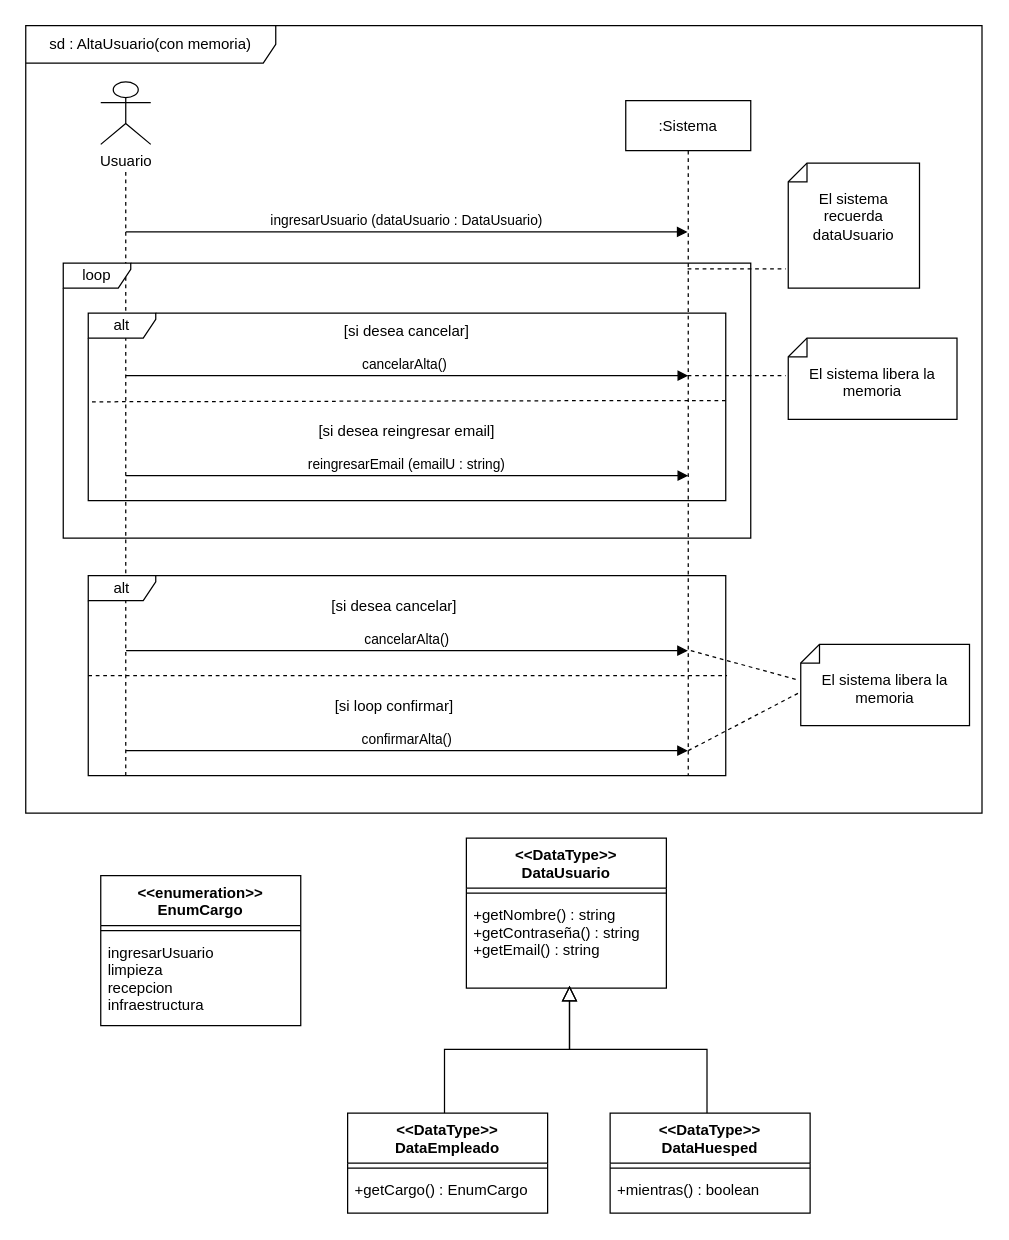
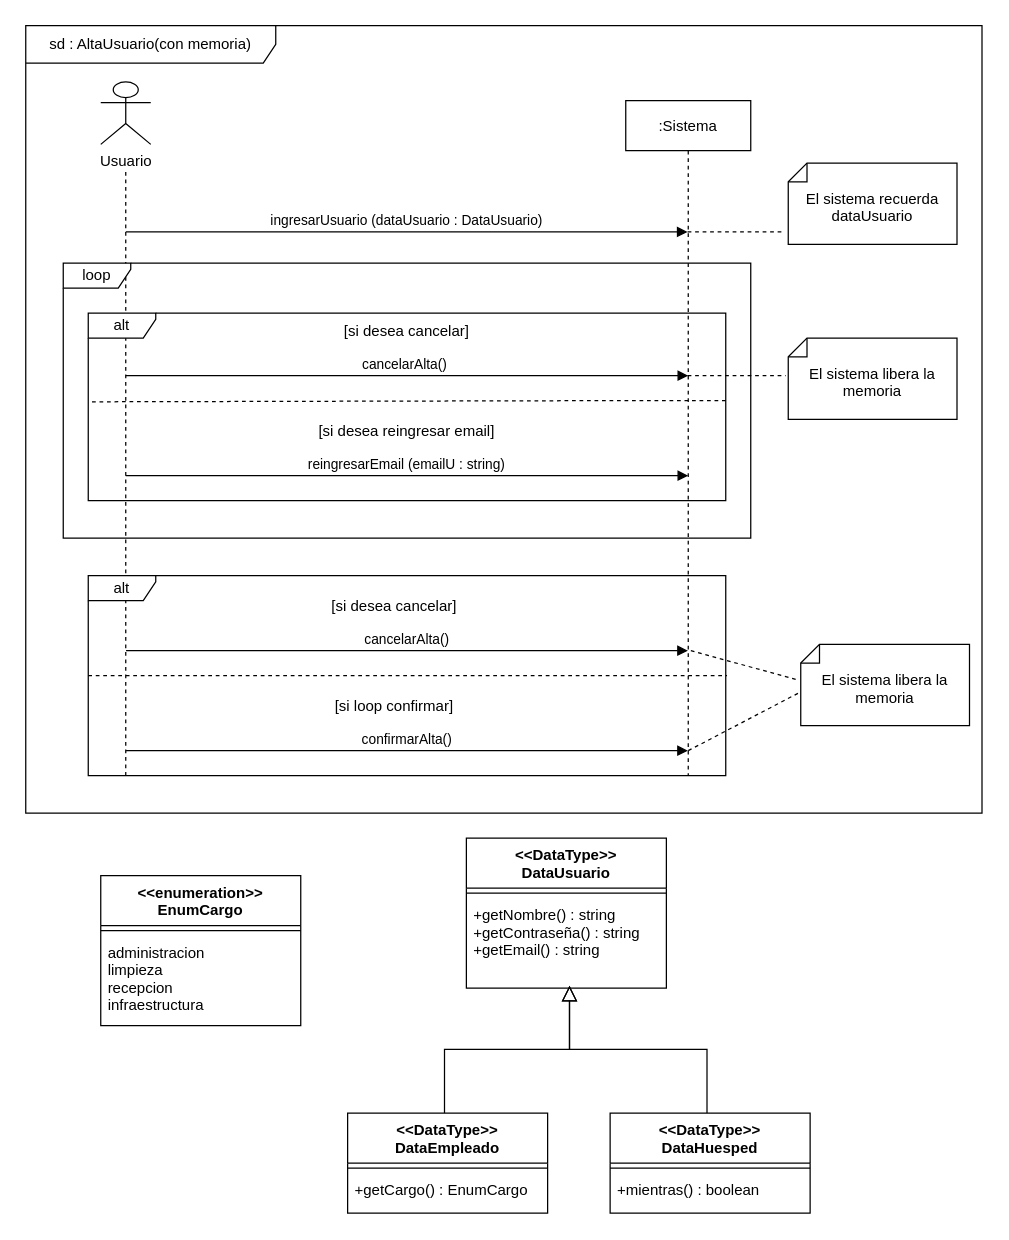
- <mxCell id="9" value="El sistema recuerda dataUsuario" style="shape=note2;boundedLbl=1;whiteSpace=wrap;html=1;size=15;verticalAlign=top;align=center;flipV=0;flipH=1;" vertex="1" parent="1"><mxGeometry x="630" y="130" width="105" height="100" as="geometry" /></mxCell>
+ <mxCell id="9" value="El sistema recuerda dataUsuario" style="shape=note2;boundedLbl=1;whiteSpace=wrap;html=1;size=15;verticalAlign=top;align=center;flipV=0;flipH=1;" vertex="1" parent="1"><mxGeometry x="630" y="130" width="135" height="65" as="geometry" /></mxCell>
- <mxCell id="14" value="ingresarUsuario&#10;limpieza&#10;recepcion&#10;infraestructura" style="text;strokeColor=none;fillColor=none;align=left;verticalAlign=top;spacingLeft=4;spacingRight=4;overflow=hidden;rotatable=0;points=[[0,0.5],[1,0.5]];portConstraint=eastwest;" vertex="1" parent="12"><mxGeometry y="48" width="160" height="72" as="geometry" /></mxCell>
+ <mxCell id="14" value="administracion&#10;limpieza&#10;recepcion&#10;infraestructura" style="text;strokeColor=none;fillColor=none;align=left;verticalAlign=top;spacingLeft=4;spacingRight=4;overflow=hidden;rotatable=0;points=[[0,0.5],[1,0.5]];portConstraint=eastwest;" vertex="1" parent="12"><mxGeometry y="48" width="160" height="72" as="geometry" /></mxCell>
